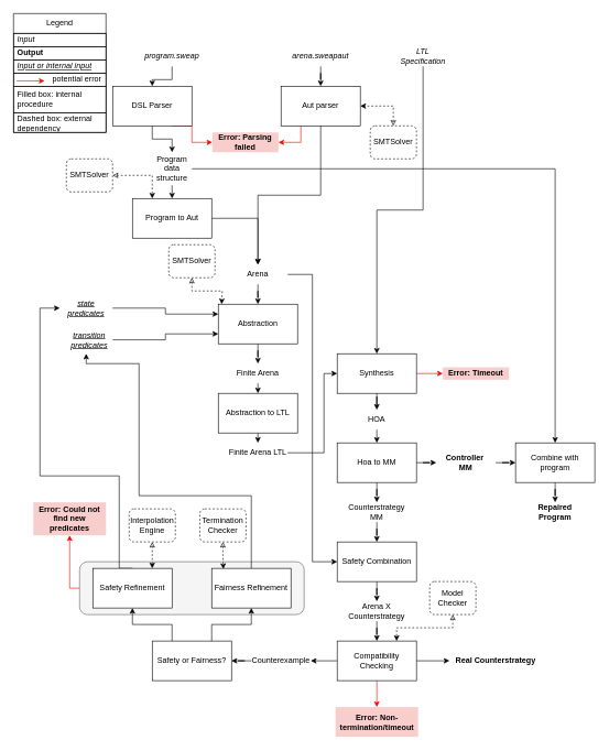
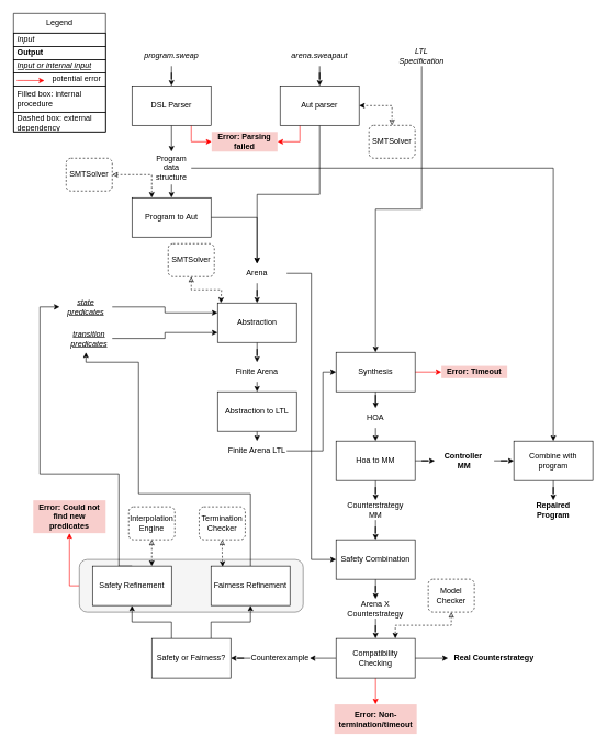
- <mxCell id="8" value="DSL Parser" style="rounded=0;whiteSpace=wrap;html=1;" parent="1" vertex="1"><mxGeometry x="170" y="130" width="120" height="60" as="geometry" /></mxCell>
+ <mxCell id="8" value="DSL Parser" style="rounded=0;whiteSpace=wrap;html=1;" parent="1" vertex="1"><mxGeometry x="200" y="130" width="120" height="60" as="geometry" /></mxCell>
